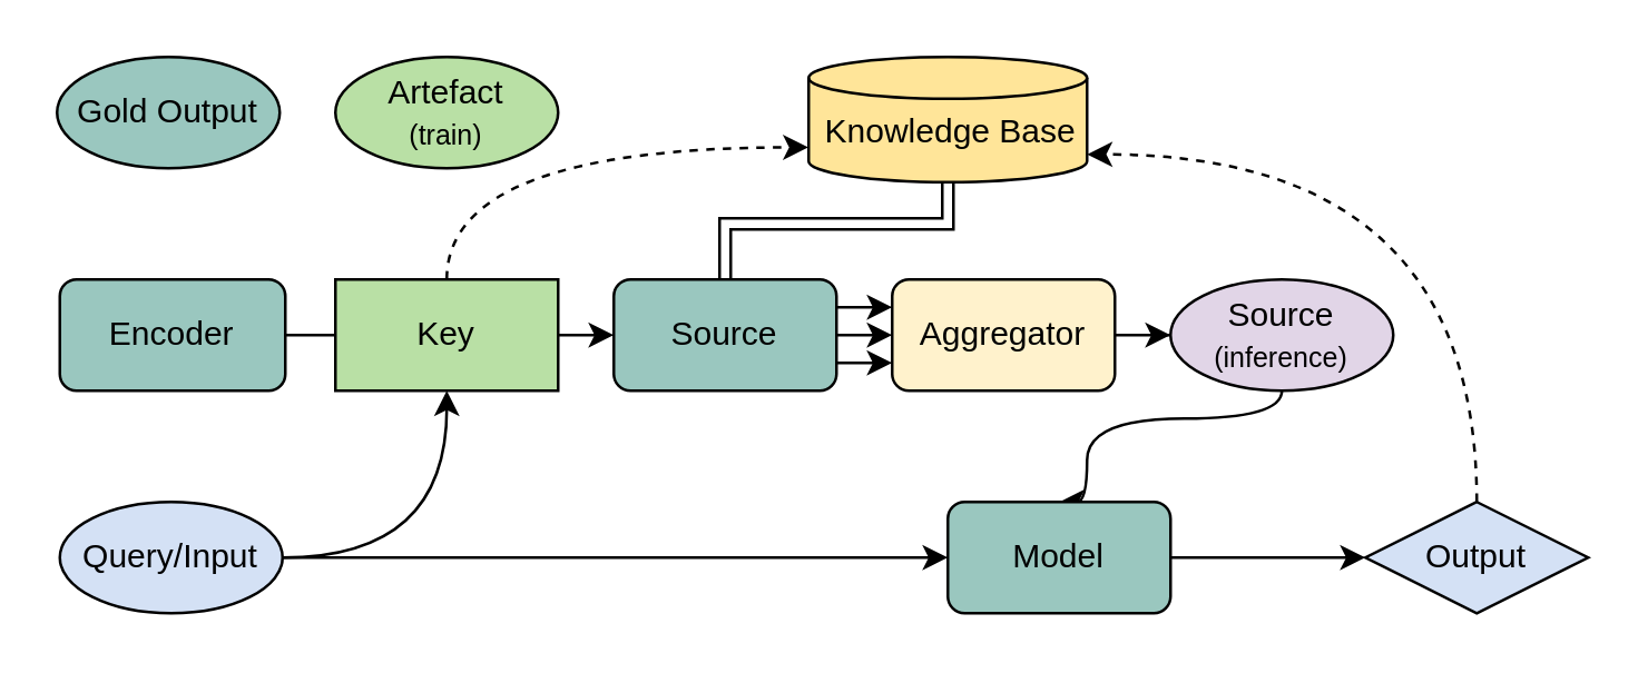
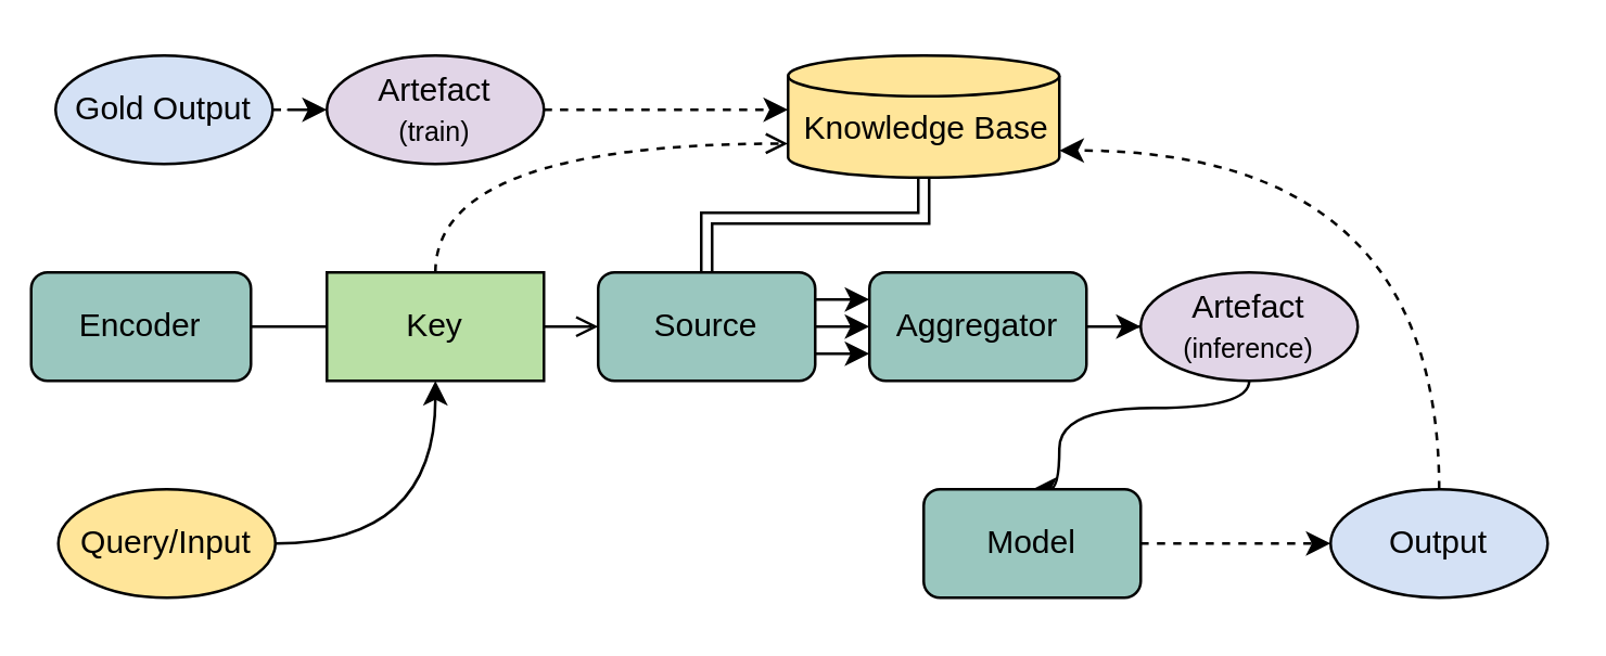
- <mxCell id="18" value="Gold Output" style="ellipse;whiteSpace=wrap;html=1;fillColor=#9ac7bf;" parent="1" vertex="1"><mxGeometry x="20" y="20" width="80" height="40" as="geometry" /></mxCell>
+ <mxCell id="18" value="Gold Output" style="ellipse;whiteSpace=wrap;html=1;fillColor=#D4E1F5;" parent="1" vertex="1"><mxGeometry x="20" y="20" width="80" height="40" as="geometry" /></mxCell>
+ <mxCell id="17" style="edgeStyle=orthogonalEdgeStyle;curved=1;rounded=0;orthogonalLoop=1;jettySize=auto;html=1;entryX=0;entryY=0.5;entryDx=0;entryDy=0;dashed=1;" parent="1" source="18" target="5" edge="1"><mxGeometry relative="1" as="geometry" /></mxCell>
- <mxCell id="5" value="&lt;div&gt;Artefact&lt;/div&gt;&lt;div&gt;&lt;font style=&quot;font-size: 10px&quot;&gt;(train)&lt;/font&gt;&lt;br&gt;&lt;/div&gt;" style="ellipse;whiteSpace=wrap;html=1;fillColor=#b9e0a5;" parent="1" vertex="1"><mxGeometry x="120" y="20" width="80" height="40" as="geometry" /></mxCell>
+ <mxCell id="5" value="&lt;div&gt;Artefact&lt;/div&gt;&lt;div&gt;&lt;font style=&quot;font-size: 10px&quot;&gt;(train)&lt;/font&gt;&lt;br&gt;&lt;/div&gt;" style="ellipse;whiteSpace=wrap;html=1;fillColor=#E1D5E7;" parent="1" vertex="1"><mxGeometry x="120" y="20" width="80" height="40" as="geometry" /></mxCell>
+ <mxCell id="4" style="edgeStyle=orthogonalEdgeStyle;curved=1;rounded=0;orthogonalLoop=1;jettySize=auto;html=1;entryX=0;entryY=0.444;entryDx=0;entryDy=0;entryPerimeter=0;dashed=1;" parent="1" source="5" target="20" edge="1"><mxGeometry relative="1" as="geometry"><mxPoint x="280" y="40" as="targetPoint" /></mxGeometry></mxCell>
- <mxCell id="8" style="edgeStyle=orthogonalEdgeStyle;curved=1;rounded=0;orthogonalLoop=1;jettySize=auto;html=1;dashed=1;exitX=0.5;exitY=0;exitDx=0;exitDy=0;entryX=-0.001;entryY=0.722;entryDx=0;entryDy=0;entryPerimeter=0;" parent="1" source="10" target="20" edge="1"><mxGeometry relative="1" as="geometry"><mxPoint x="220" y="90" as="sourcePoint" /><mxPoint x="289" y="48" as="targetPoint" /><Array as="points"><mxPoint x="160" y="53" /></Array></mxGeometry></mxCell>
+ <mxCell id="8" style="edgeStyle=orthogonalEdgeStyle;curved=1;rounded=0;orthogonalLoop=1;jettySize=auto;html=1;dashed=1;exitX=0.5;exitY=0;exitDx=0;exitDy=0;entryX=-0.001;entryY=0.722;entryDx=0;entryDy=0;entryPerimeter=0;endArrow=open;" parent="1" source="10" target="20" edge="1"><mxGeometry relative="1" as="geometry"><mxPoint x="220" y="90" as="sourcePoint" /><mxPoint x="289" y="48" as="targetPoint" /><Array as="points"><mxPoint x="160" y="53" /></Array></mxGeometry></mxCell>
- <mxCell id="7" value="Encoder" style="rounded=1;whiteSpace=wrap;html=1;fillColor=#9AC7BF;" parent="1" vertex="1"><mxGeometry x="21" y="100" width="81" height="40" as="geometry" /></mxCell>
+ <mxCell id="7" value="Encoder" style="rounded=1;whiteSpace=wrap;html=1;fillColor=#9AC7BF;" parent="1" vertex="1"><mxGeometry x="11" y="100" width="81" height="40" as="geometry" /></mxCell>
- <mxCell id="9" style="edgeStyle=orthogonalEdgeStyle;curved=1;rounded=0;orthogonalLoop=1;jettySize=auto;html=1;exitX=1;exitY=0.5;exitDx=0;exitDy=0;entryX=0;entryY=0.5;entryDx=0;entryDy=0;" parent="1" source="10" target="24" edge="1"><mxGeometry relative="1" as="geometry" /></mxCell>
+ <mxCell id="9" style="edgeStyle=orthogonalEdgeStyle;curved=1;rounded=0;orthogonalLoop=1;jettySize=auto;html=1;exitX=1;exitY=0.5;exitDx=0;exitDy=0;entryX=0;entryY=0.5;entryDx=0;entryDy=0;endArrow=open;" parent="1" source="10" target="24" edge="1"><mxGeometry relative="1" as="geometry" /></mxCell>
- <mxCell id="26" value="Aggregator" style="rounded=1;whiteSpace=wrap;html=1;fillColor=#fff2cc;" parent="1" vertex="1"><mxGeometry x="320" y="100" width="80" height="40" as="geometry" /></mxCell>
+ <mxCell id="26" value="Aggregator" style="rounded=1;whiteSpace=wrap;html=1;fillColor=#9AC7BF;" parent="1" vertex="1"><mxGeometry x="320" y="100" width="80" height="40" as="geometry" /></mxCell>
- <mxCell id="3" value="&lt;div&gt;Source&lt;/div&gt;&lt;div&gt;&lt;font style=&quot;font-size: 10px&quot;&gt;(inference)&lt;/font&gt;&lt;br&gt;&lt;/div&gt;" style="ellipse;whiteSpace=wrap;html=1;fillColor=#E1D5E7;" parent="1" vertex="1"><mxGeometry x="420" y="100" width="80" height="40" as="geometry" /></mxCell>
+ <mxCell id="3" value="&lt;div&gt;Artefact&lt;/div&gt;&lt;div&gt;&lt;font style=&quot;font-size: 10px&quot;&gt;(inference)&lt;/font&gt;&lt;br&gt;&lt;/div&gt;" style="ellipse;whiteSpace=wrap;html=1;fillColor=#E1D5E7;" parent="1" vertex="1"><mxGeometry x="420" y="100" width="80" height="40" as="geometry" /></mxCell>
- <mxCell id="13" value="Query/Input" style="ellipse;whiteSpace=wrap;html=1;fillColor=#D4E1F5;" parent="1" vertex="1"><mxGeometry x="21" y="180" width="80" height="40" as="geometry" /></mxCell>
+ <mxCell id="13" value="Query/Input" style="ellipse;whiteSpace=wrap;html=1;fillColor=#ffe599;" parent="1" vertex="1"><mxGeometry x="21" y="180" width="80" height="40" as="geometry" /></mxCell>
- <mxCell id="11" style="edgeStyle=orthogonalEdgeStyle;curved=1;rounded=0;orthogonalLoop=1;jettySize=auto;html=1;entryX=0;entryY=0.5;entryDx=0;entryDy=0;" parent="1" source="13" target="15" edge="1"><mxGeometry relative="1" as="geometry" /></mxCell>
- <mxCell id="14" style="edgeStyle=orthogonalEdgeStyle;curved=1;rounded=0;orthogonalLoop=1;jettySize=auto;html=1;" parent="1" source="15" target="16" edge="1"><mxGeometry relative="1" as="geometry" /></mxCell>
+ <mxCell id="14" style="edgeStyle=orthogonalEdgeStyle;curved=1;rounded=0;orthogonalLoop=1;jettySize=auto;html=1;dashed=1;" parent="1" source="15" target="16" edge="1"><mxGeometry relative="1" as="geometry" /></mxCell>
- <mxCell id="16" value="Output" style="rhombus;whiteSpace=wrap;html=1;fillColor=#D4E1F5;" parent="1" vertex="1"><mxGeometry x="490" y="180" width="80" height="40" as="geometry" /></mxCell>
+ <mxCell id="16" value="Output" style="ellipse;whiteSpace=wrap;html=1;fillColor=#D4E1F5;" parent="1" vertex="1"><mxGeometry x="490" y="180" width="80" height="40" as="geometry" /></mxCell>
